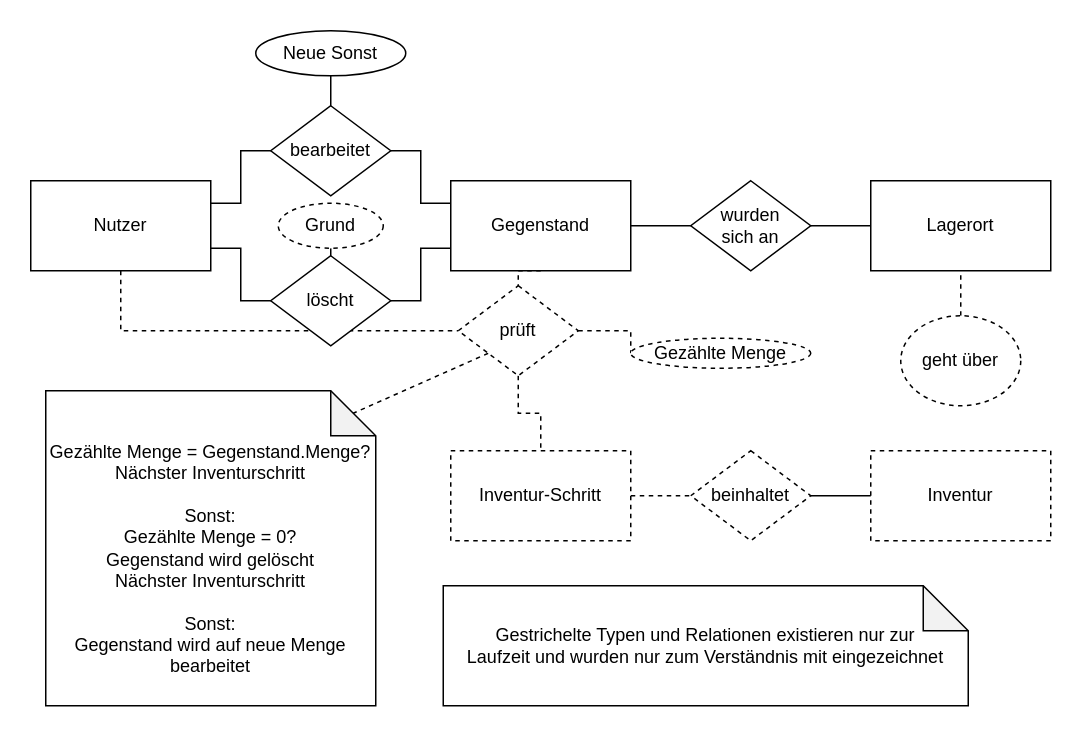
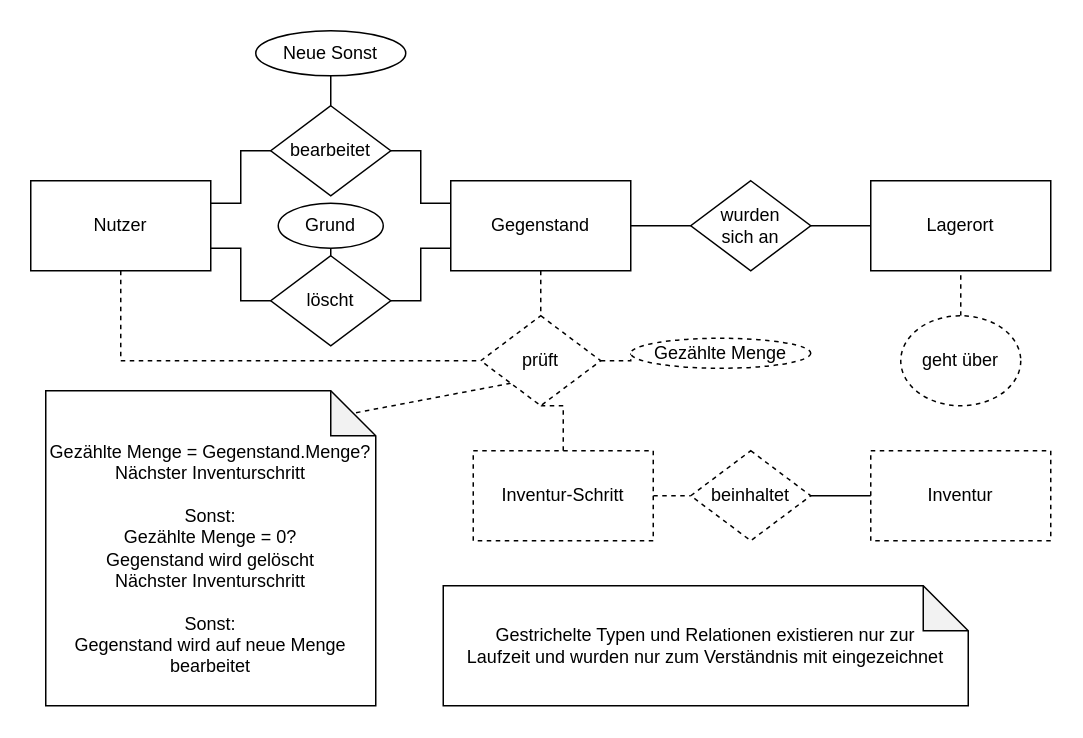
- <mxCell id="28" value="Grund" style="ellipse;whiteSpace=wrap;html=1;dashed=1;" vertex="1" parent="1"><mxGeometry x="185" y="135" width="70" height="30" as="geometry" /></mxCell>
+ <mxCell id="28" value="Grund" style="ellipse;whiteSpace=wrap;html=1;" vertex="1" parent="1"><mxGeometry x="185" y="135" width="70" height="30" as="geometry" /></mxCell>
- <mxCell id="16" value="prüft" style="rhombus;whiteSpace=wrap;html=1;dashed=1;" vertex="1" parent="1"><mxGeometry x="305" y="190" width="80" height="60" as="geometry" /></mxCell>
+ <mxCell id="16" value="prüft" style="rhombus;whiteSpace=wrap;html=1;dashed=1;" vertex="1" parent="1"><mxGeometry x="320" y="210" width="80" height="60" as="geometry" /></mxCell>
- <mxCell id="10" value="Inventur-Schritt" style="rounded=0;whiteSpace=wrap;html=1;dashed=1;" vertex="1" parent="1"><mxGeometry x="300" y="300" width="120" height="60" as="geometry" /></mxCell>
+ <mxCell id="10" value="Inventur-Schritt" style="rounded=0;whiteSpace=wrap;html=1;dashed=1;" vertex="1" parent="1"><mxGeometry x="315" y="300" width="120" height="60" as="geometry" /></mxCell>
